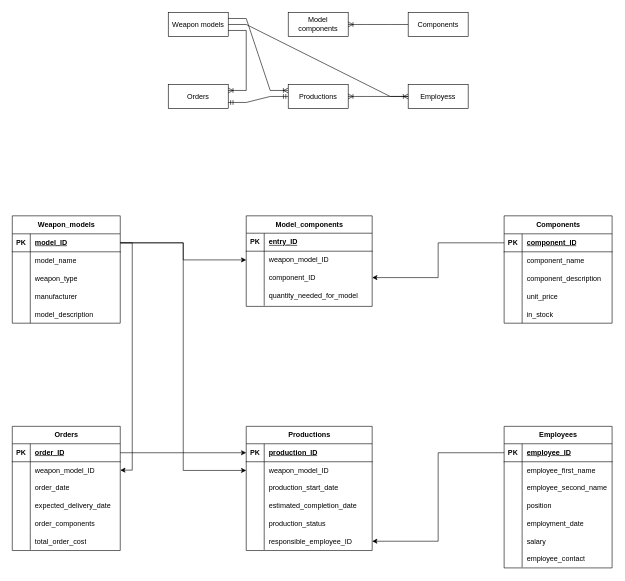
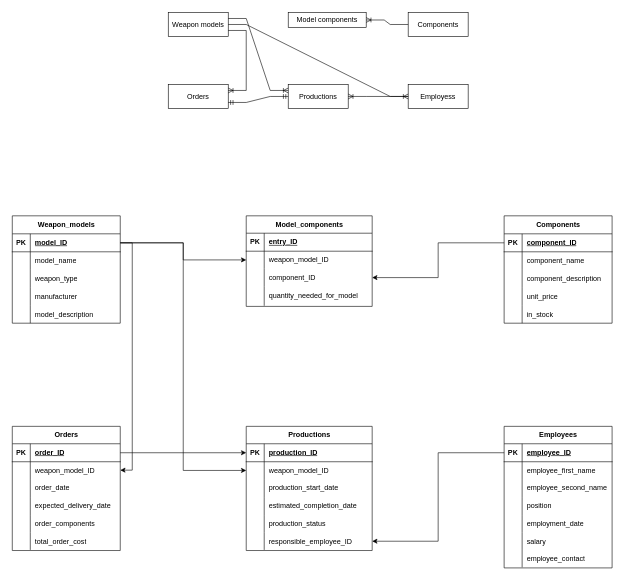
- <mxCell id="7" value="Model components" style="whiteSpace=wrap;html=1;align=center;" vertex="1" parent="1"><mxGeometry x="480" y="20" width="100" height="40" as="geometry" /></mxCell>
+ <mxCell id="7" value="Model components" style="whiteSpace=wrap;html=1;align=center;" vertex="1" parent="1"><mxGeometry x="480" y="20" width="130" height="25" as="geometry" /></mxCell>
